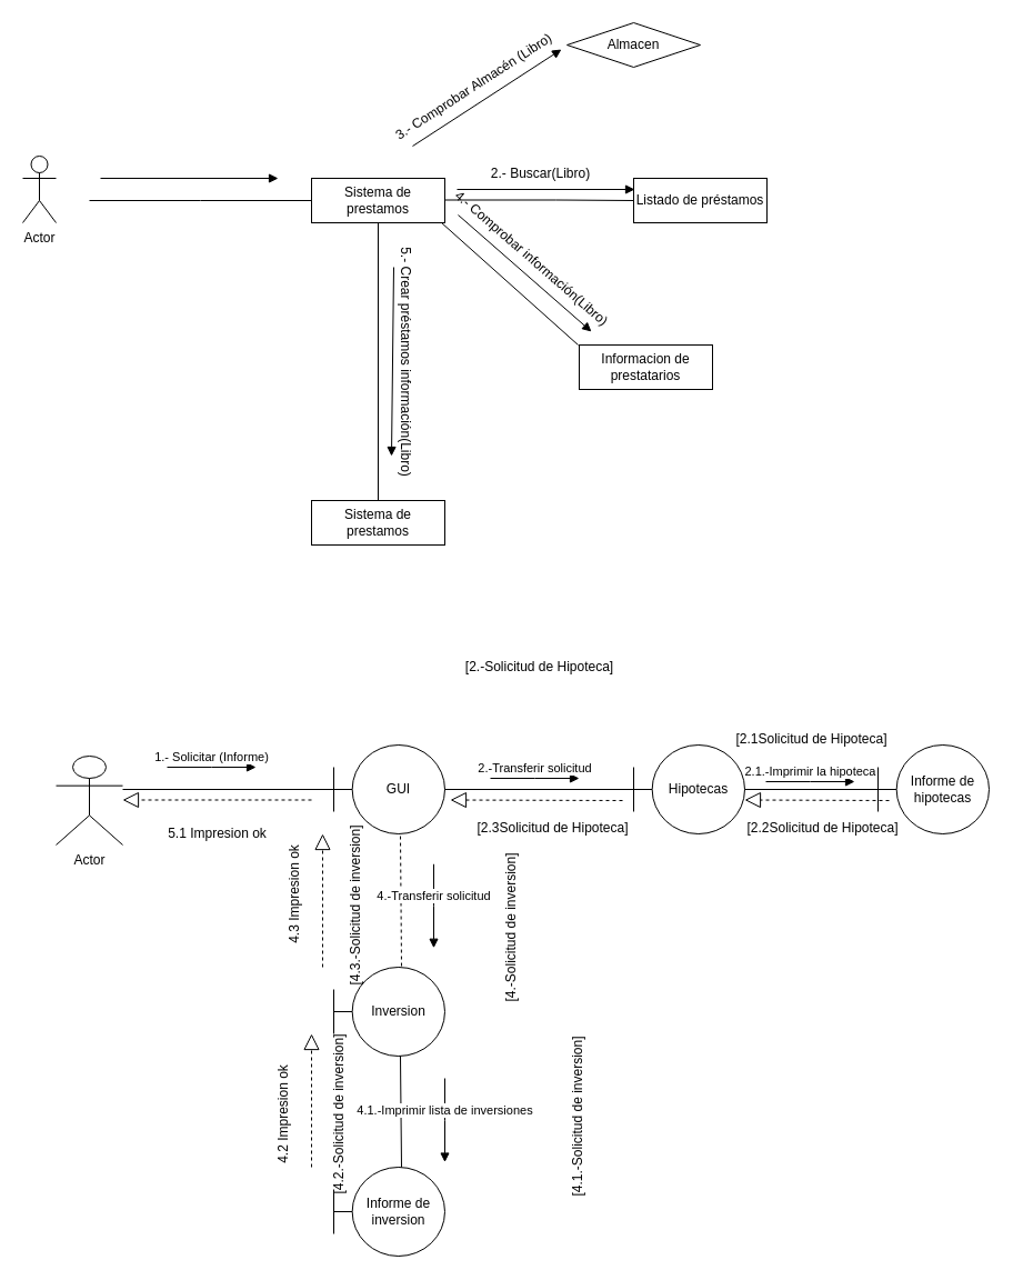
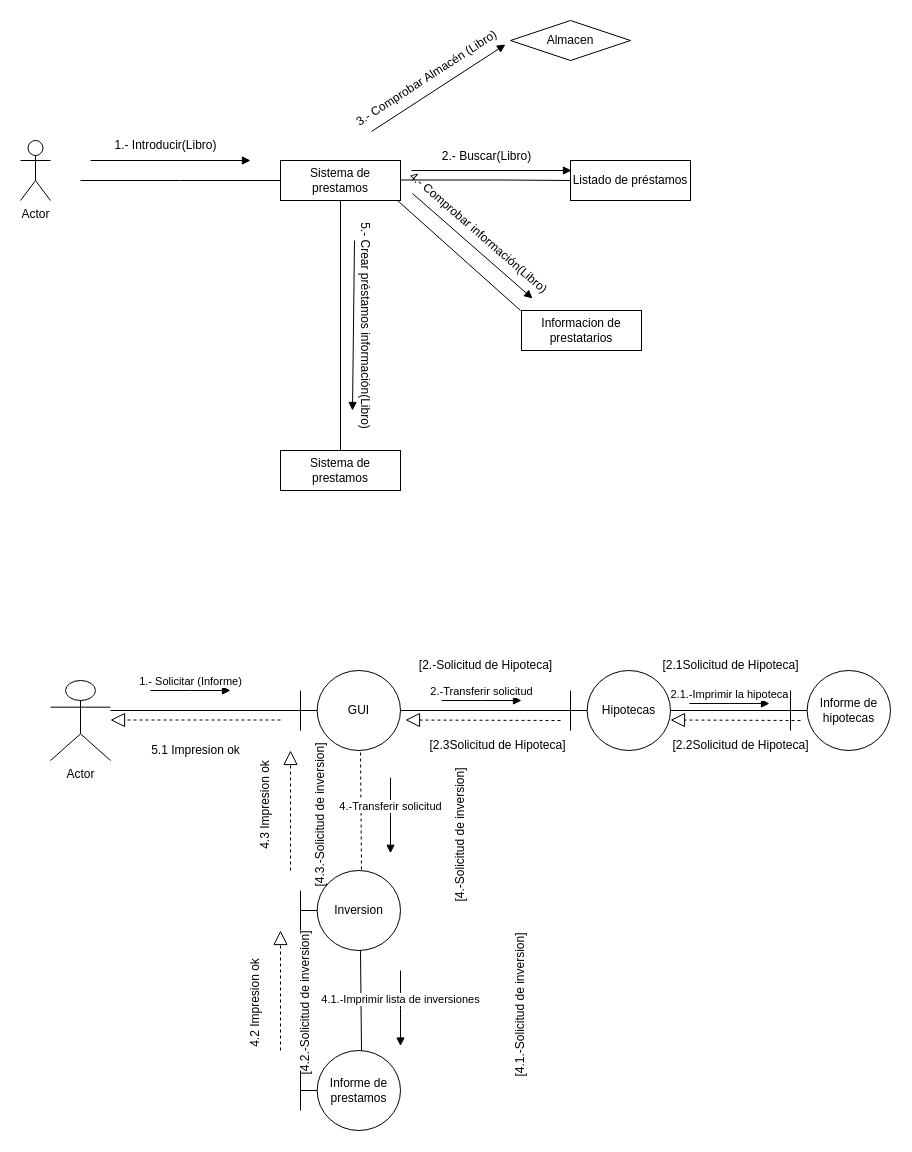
+ <mxCell id="7" value="1.- Introducir(Libro)" style="text;html=1;align=center;verticalAlign=middle;resizable=0;points=[];autosize=1;strokeColor=none;fillColor=none;" vertex="1" parent="6"><mxGeometry x="10" width="130" height="30" as="geometry" /></mxCell>
- <mxCell id="38" value="[2.-Solicitud de Hipoteca]" style="text;html=1;align=center;verticalAlign=middle;resizable=0;points=[];autosize=1;strokeColor=none;fillColor=none;" vertex="1" parent="1"><mxGeometry x="405" y="585" width="160" height="30" as="geometry" /></mxCell>
+ <mxCell id="38" value="[2.-Solicitud de Hipoteca]" style="text;html=1;align=center;verticalAlign=middle;resizable=0;points=[];autosize=1;strokeColor=none;fillColor=none;" vertex="1" parent="1"><mxGeometry x="405" y="650" width="160" height="30" as="geometry" /></mxCell>
- <mxCell id="41" value="Informe de inversion" style="shape=umlBoundary;whiteSpace=wrap;html=1;" vertex="1" parent="1"><mxGeometry x="300" y="1050" width="100" height="80" as="geometry" /></mxCell>
+ <mxCell id="41" value="Informe de prestamos" style="shape=umlBoundary;whiteSpace=wrap;html=1;" vertex="1" parent="1"><mxGeometry x="300" y="1050" width="100" height="80" as="geometry" /></mxCell>
